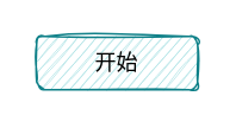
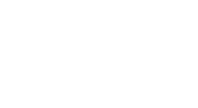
- <mxCell id="2" value="开始" style="rounded=1;whiteSpace=wrap;html=1;fillColor=#b0e3e6;gradientDirection=north;strokeColor=#0e8088;glass=0;shadow=0;sketch=1;" parent="1" vertex="1"><mxGeometry x="20" y="20" width="90" height="30" as="geometry" /></mxCell>
